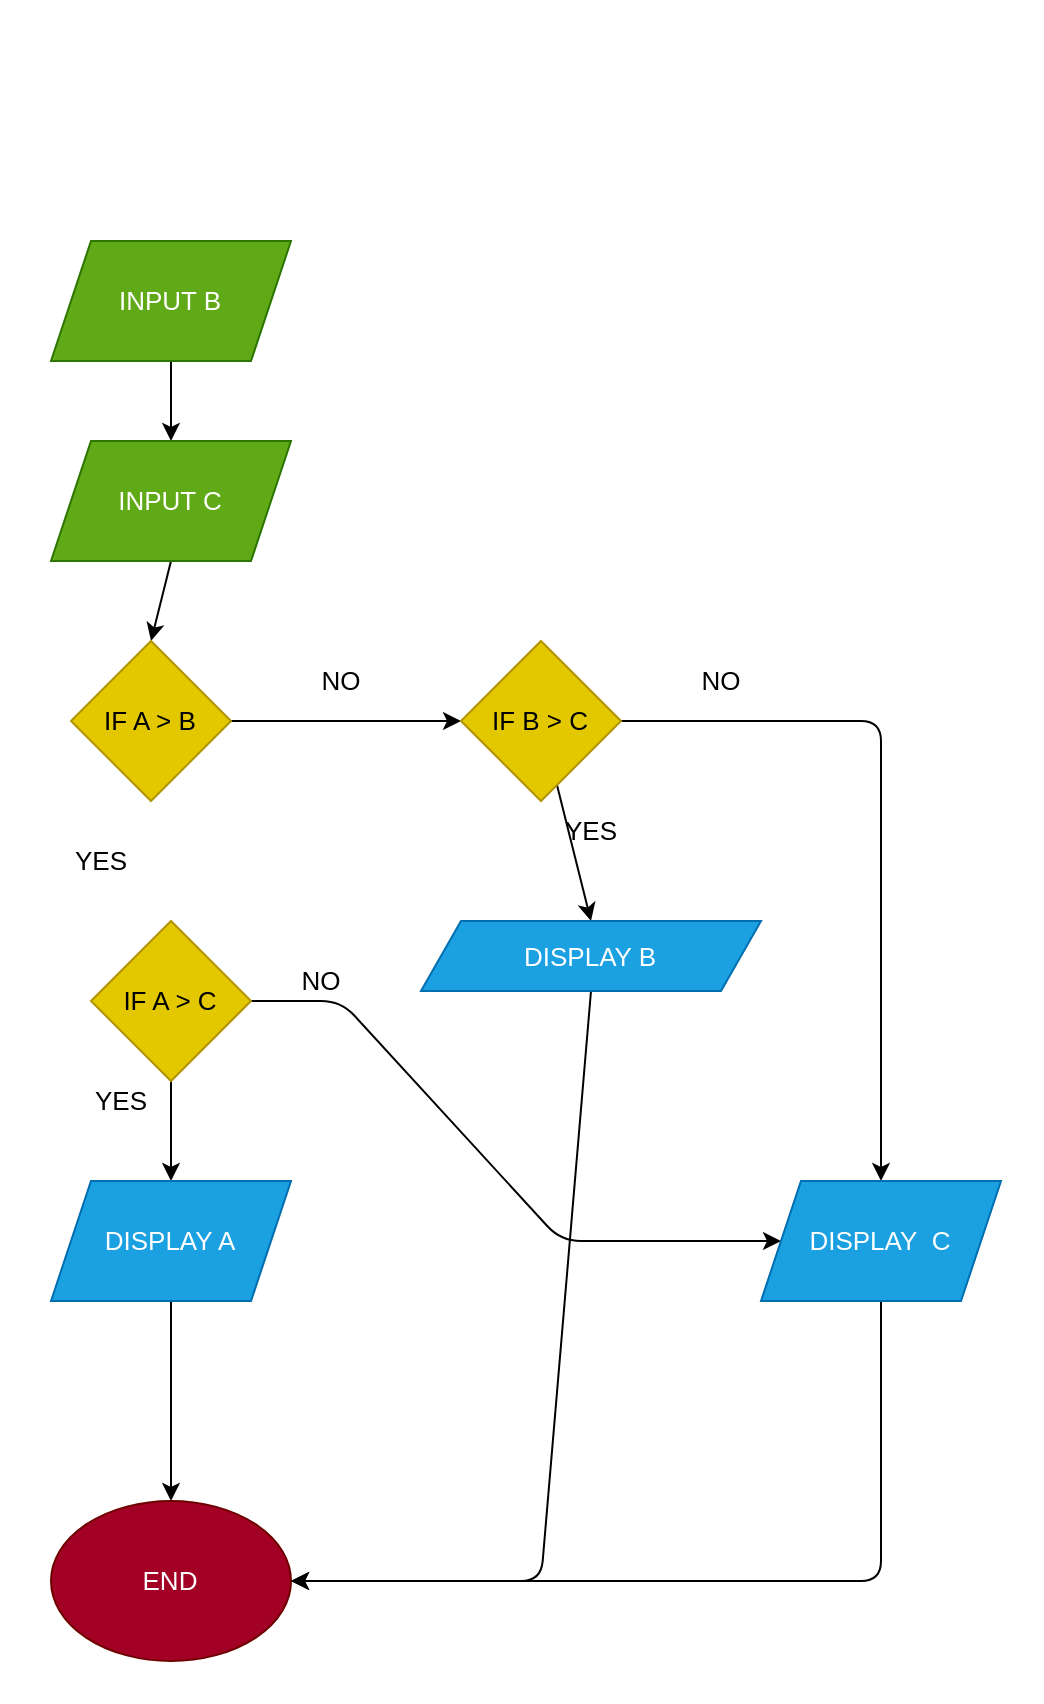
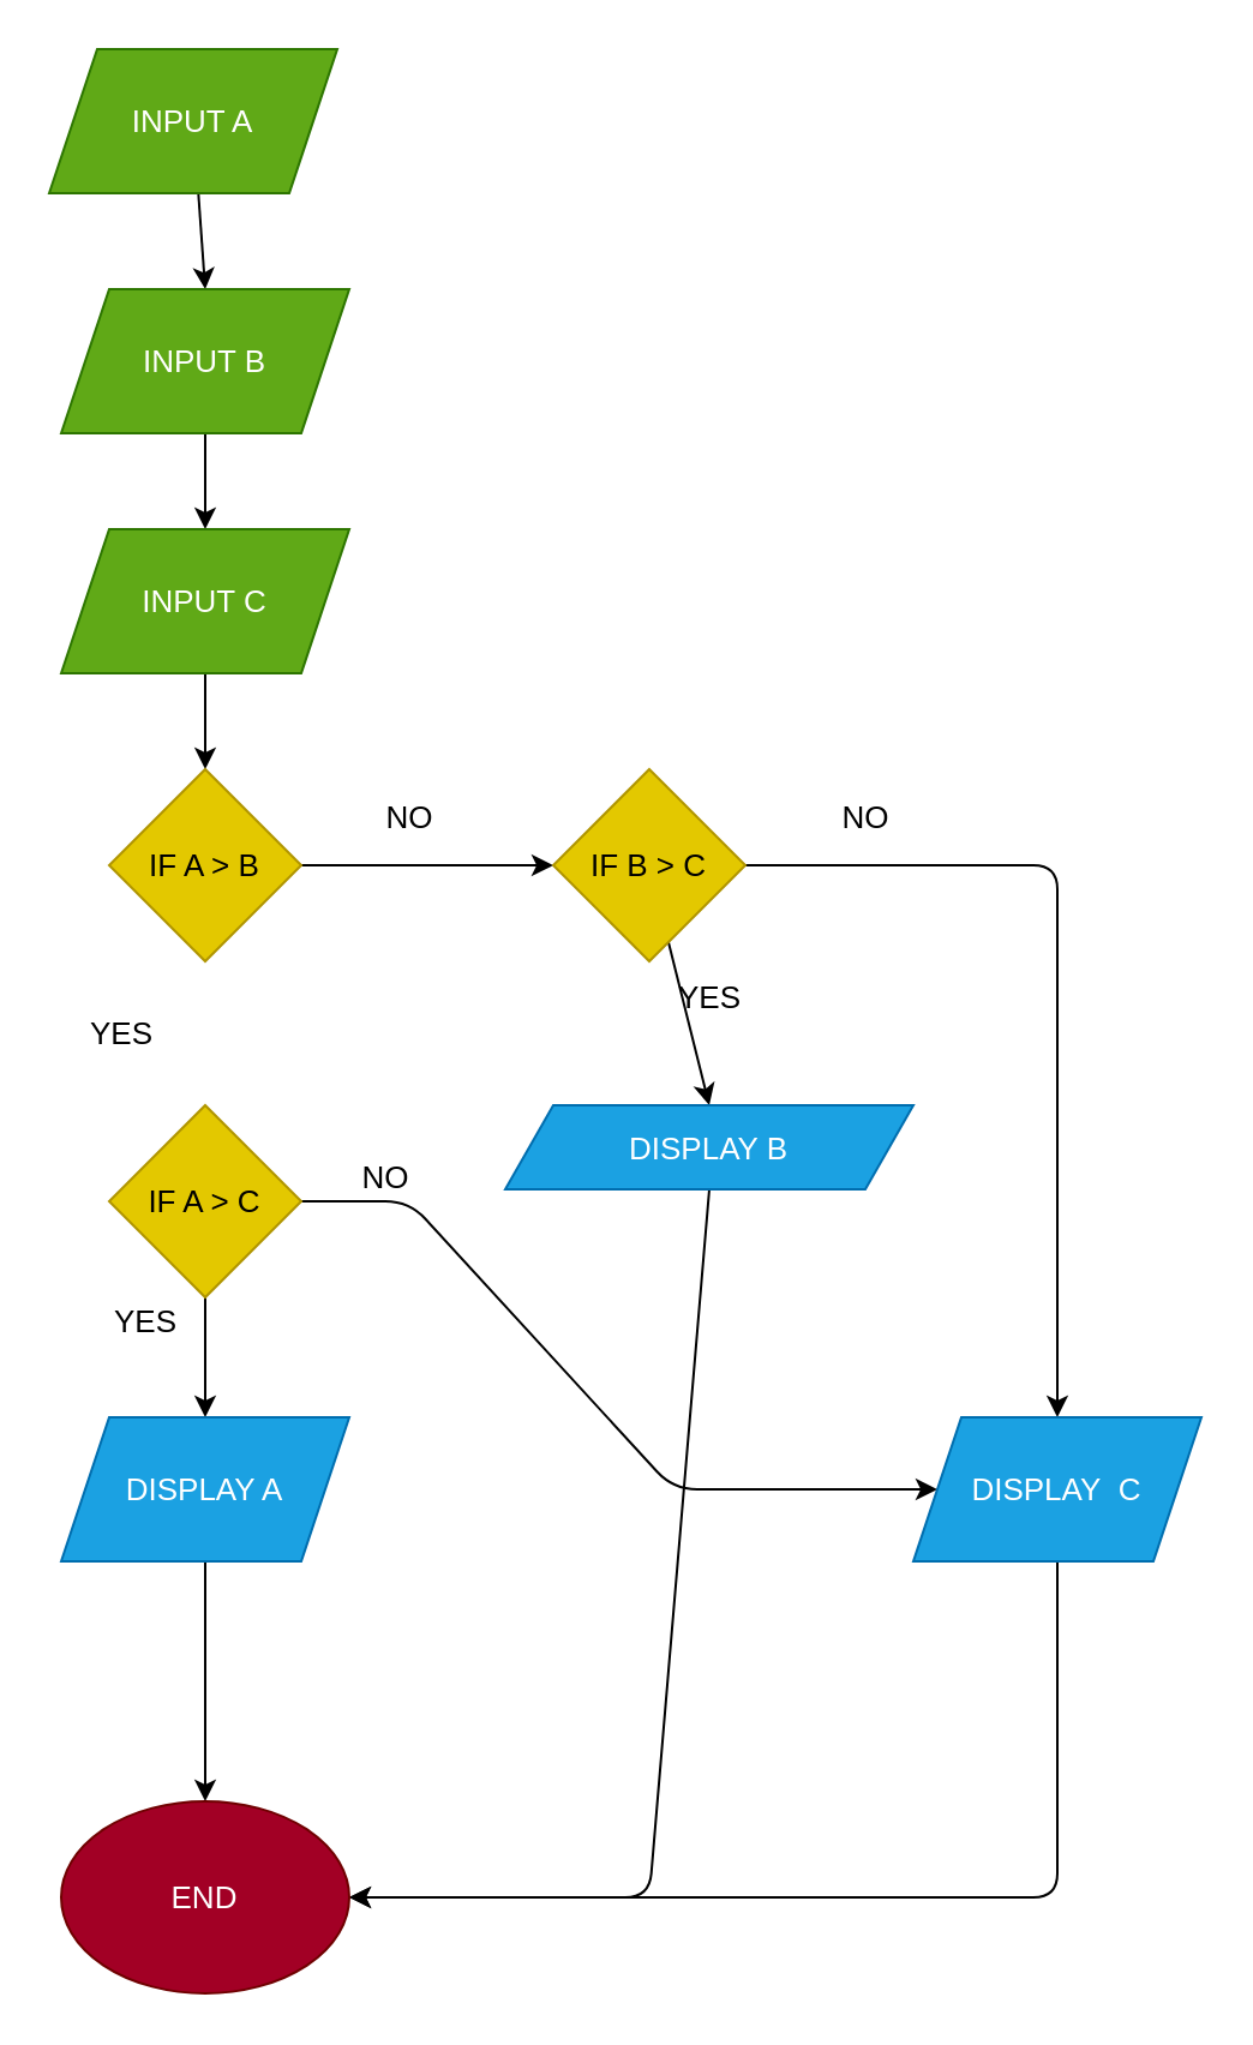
+ <mxCell id="3" value="INPUT A" style="shape=parallelogram;perimeter=parallelogramPerimeter;whiteSpace=wrap;html=1;fixedSize=1;fontSize=13;fillColor=#60a917;fontColor=#ffffff;strokeColor=#2D7600;" vertex="1" parent="1"><mxGeometry x="20" y="20" width="120" height="60" as="geometry" /></mxCell>
+ <mxCell id="2" style="edgeStyle=none;html=1;entryX=0.5;entryY=0;entryDx=0;entryDy=0;fontSize=13;" edge="1" parent="1" source="3" target="5"><mxGeometry relative="1" as="geometry" /></mxCell>
- <mxCell id="9" value="IF A &amp;gt; B" style="rhombus;whiteSpace=wrap;html=1;fontSize=13;fillColor=#e3c800;fontColor=#000000;strokeColor=#B09500;" vertex="1" parent="1"><mxGeometry x="35" y="320" width="80" height="80" as="geometry" /></mxCell>
+ <mxCell id="9" value="IF A &amp;gt; B" style="rhombus;whiteSpace=wrap;html=1;fontSize=13;fillColor=#e3c800;fontColor=#000000;strokeColor=#B09500;" vertex="1" parent="1"><mxGeometry x="45" y="320" width="80" height="80" as="geometry" /></mxCell>
